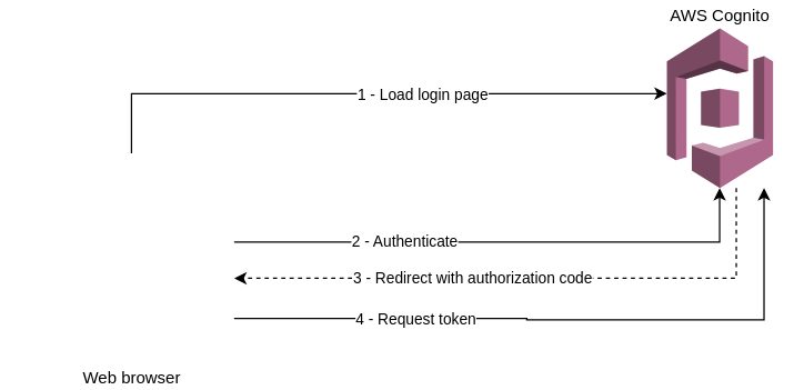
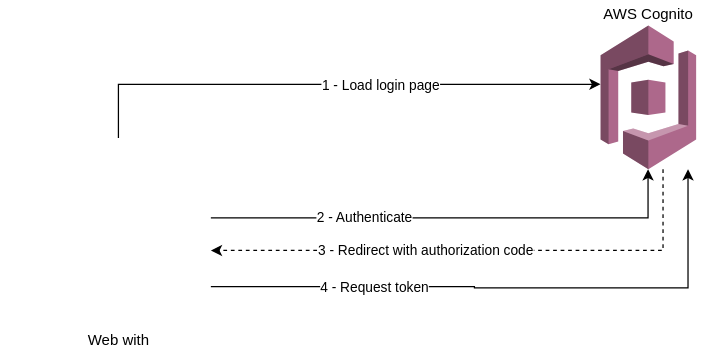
- <mxCell id="8" value="Web browser" style="shape=image;html=1;verticalAlign=top;verticalLabelPosition=bottom;labelBackgroundColor=#ffffff;imageAspect=0;aspect=fixed;image=https://cdn4.iconfinder.com/data/icons/essentials-72/24/004_-_Website-128.png" vertex="1" parent="1"><mxGeometry x="20" y="110" width="148" height="148" as="geometry" /></mxCell>
+ <mxCell id="8" value="Web with" style="shape=image;html=1;verticalAlign=top;verticalLabelPosition=bottom;labelBackgroundColor=#ffffff;imageAspect=0;aspect=fixed;image=https://cdn4.iconfinder.com/data/icons/essentials-72/24/004_-_Website-128.png" vertex="1" parent="1"><mxGeometry x="20" y="110" width="148" height="148" as="geometry" /></mxCell>
